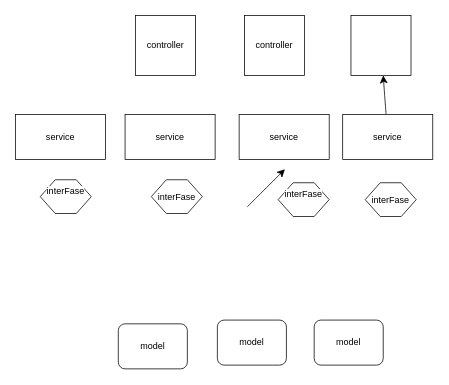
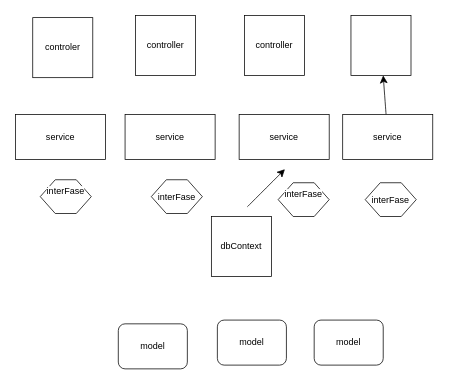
+ <mxCell id="11" value="controler" style="whiteSpace=wrap;html=1;aspect=fixed;" vertex="1" parent="1"><mxGeometry x="43" y="23" width="80" height="80" as="geometry" /></mxCell>
+ <mxCell id="2" value="dbContext" style="whiteSpace=wrap;html=1;aspect=fixed;" vertex="1" parent="1"><mxGeometry x="281" y="288" width="80" height="80" as="geometry" /></mxCell>
